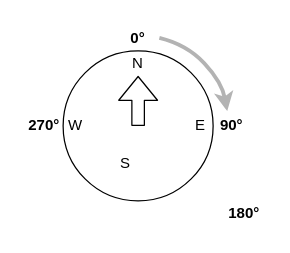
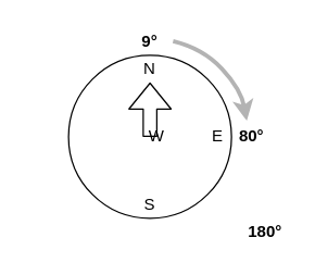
- <mxCell id="3" value="0°" style="text;html=1;strokeColor=none;fillColor=none;align=center;verticalAlign=middle;whiteSpace=wrap;rounded=0;fontStyle=1" parent="1" vertex="1"><mxGeometry x="95" y="20" width="30" height="20" as="geometry" /></mxCell>
+ <mxCell id="3" value="9°" style="text;html=1;strokeColor=none;fillColor=none;align=center;verticalAlign=middle;whiteSpace=wrap;rounded=0;fontStyle=1" parent="1" vertex="1"><mxGeometry x="95" y="20" width="30" height="20" as="geometry" /></mxCell>
- <mxCell id="11" value="270°" style="text;html=1;strokeColor=none;fillColor=none;align=center;verticalAlign=middle;whiteSpace=wrap;rounded=0;fontStyle=1" parent="1" vertex="1"><mxGeometry x="20" y="90" width="30" height="20" as="geometry" /></mxCell>
- <mxCell id="6" value="W" style="text;html=1;strokeColor=none;fillColor=none;align=center;verticalAlign=middle;whiteSpace=wrap;rounded=0;" parent="1" vertex="1"><mxGeometry x="50" y="90" width="20" height="20" as="geometry" /></mxCell>
+ <mxCell id="6" value="W" style="text;html=1;strokeColor=none;fillColor=none;align=center;verticalAlign=middle;whiteSpace=wrap;rounded=0;" parent="1" vertex="1"><mxGeometry x="105" y="90" width="20" height="20" as="geometry" /></mxCell>
- <mxCell id="10" value="90°" style="text;html=1;strokeColor=none;fillColor=none;align=center;verticalAlign=middle;whiteSpace=wrap;rounded=0;fontStyle=1" parent="1" vertex="1"><mxGeometry x="170" y="90" width="30" height="20" as="geometry" /></mxCell>
+ <mxCell id="10" value="80°" style="text;html=1;strokeColor=none;fillColor=none;align=center;verticalAlign=middle;whiteSpace=wrap;rounded=0;fontStyle=1" parent="1" vertex="1"><mxGeometry x="170" y="90" width="30" height="20" as="geometry" /></mxCell>
- <mxCell id="4" value="S" style="text;html=1;strokeColor=none;fillColor=none;align=center;verticalAlign=middle;whiteSpace=wrap;rounded=0;" parent="1" vertex="1"><mxGeometry x="80" y="120" width="40" height="20" as="geometry" /></mxCell>
+ <mxCell id="4" value="S" style="text;html=1;strokeColor=none;fillColor=none;align=center;verticalAlign=middle;whiteSpace=wrap;rounded=0;" parent="1" vertex="1"><mxGeometry x="90" y="140" width="40" height="20" as="geometry" /></mxCell>
